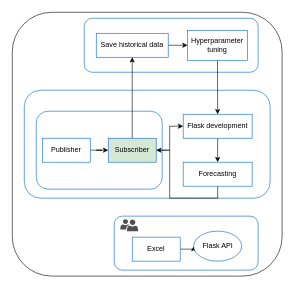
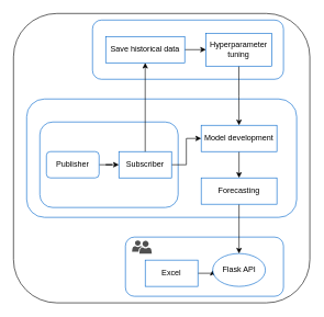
- <mxCell id="13" value="Flask development" style="rounded=0;whiteSpace=wrap;html=1;strokeColor=#0066CC;" vertex="1" parent="1"><mxGeometry x="305" y="190" width="115" height="40" as="geometry" /></mxCell>
+ <mxCell id="13" value="Model development" style="rounded=0;whiteSpace=wrap;html=1;strokeColor=#0066CC;" vertex="1" parent="1"><mxGeometry x="305" y="190" width="115" height="40" as="geometry" /></mxCell>
- <mxCell id="6" value="Publisher" style="rounded=0;whiteSpace=wrap;html=1;strokeColor=#0066CC;" vertex="1" parent="1"><mxGeometry x="70" y="230" width="80" height="40" as="geometry" /></mxCell>
+ <mxCell id="6" value="Publisher" style="whiteSpace=wrap;html=1;strokeColor=#0066CC;rounded=1;" vertex="1" parent="1"><mxGeometry x="70" y="230" width="80" height="40" as="geometry" /></mxCell>
- <mxCell id="15" value="Subscriber" style="rounded=0;whiteSpace=wrap;html=1;strokeColor=#0066CC;fillColor=#d5e8d4;" vertex="1" parent="1"><mxGeometry x="180" y="230" width="80" height="40" as="geometry" /></mxCell>
+ <mxCell id="15" value="Subscriber" style="rounded=0;whiteSpace=wrap;html=1;strokeColor=#0066CC;" vertex="1" parent="1"><mxGeometry x="180" y="230" width="80" height="40" as="geometry" /></mxCell>
- <mxCell id="16" style="edgeStyle=orthogonalEdgeStyle;rounded=0;orthogonalLoop=1;jettySize=auto;html=1;exitX=0.5;exitY=1;exitDx=0;exitDy=0;" edge="1" parent="1" source="17" target="15"><mxGeometry relative="1" as="geometry" /></mxCell>
+ <mxCell id="16" style="edgeStyle=orthogonalEdgeStyle;rounded=0;orthogonalLoop=1;jettySize=auto;html=1;exitX=0.5;exitY=1;exitDx=0;exitDy=0;entryX=0.5;entryY=0;entryDx=0;entryDy=0;" edge="1" parent="1" source="17" target="10"><mxGeometry relative="1" as="geometry" /></mxCell>
